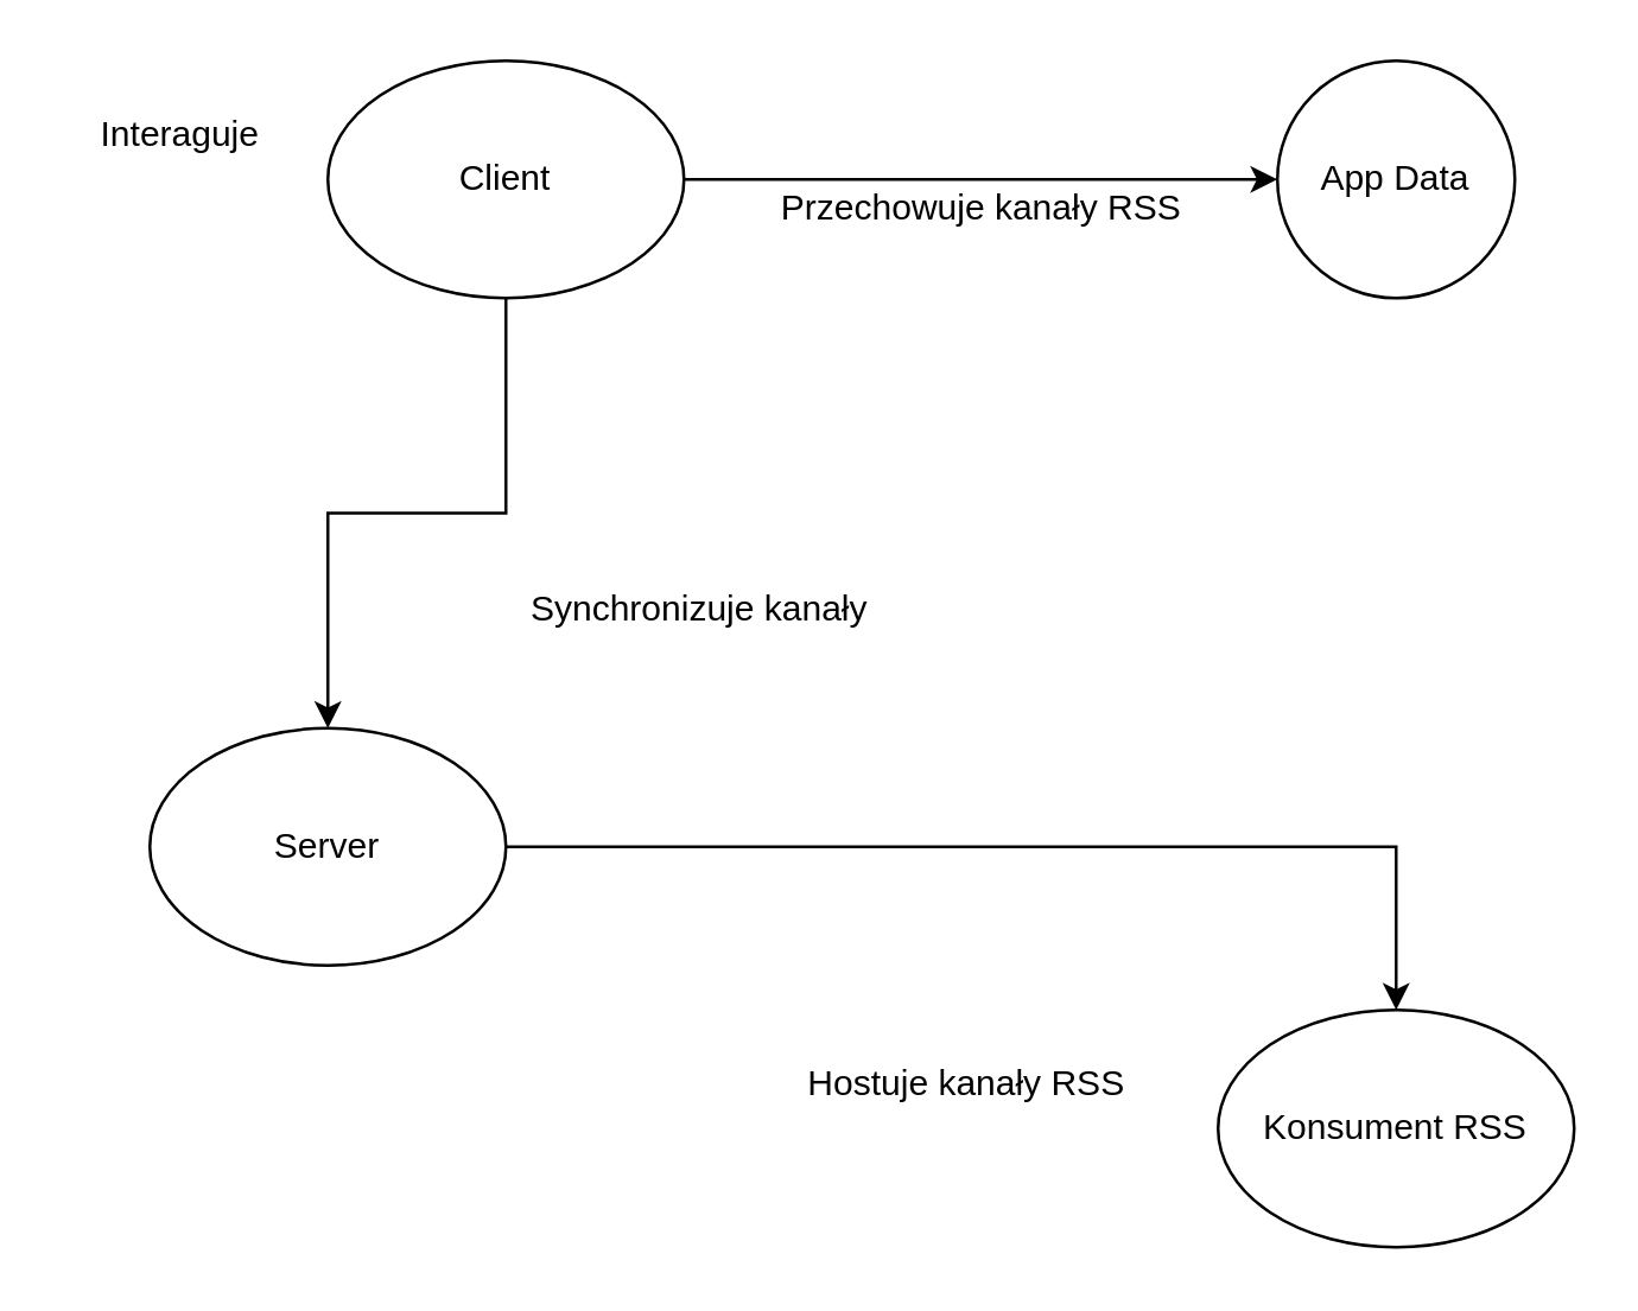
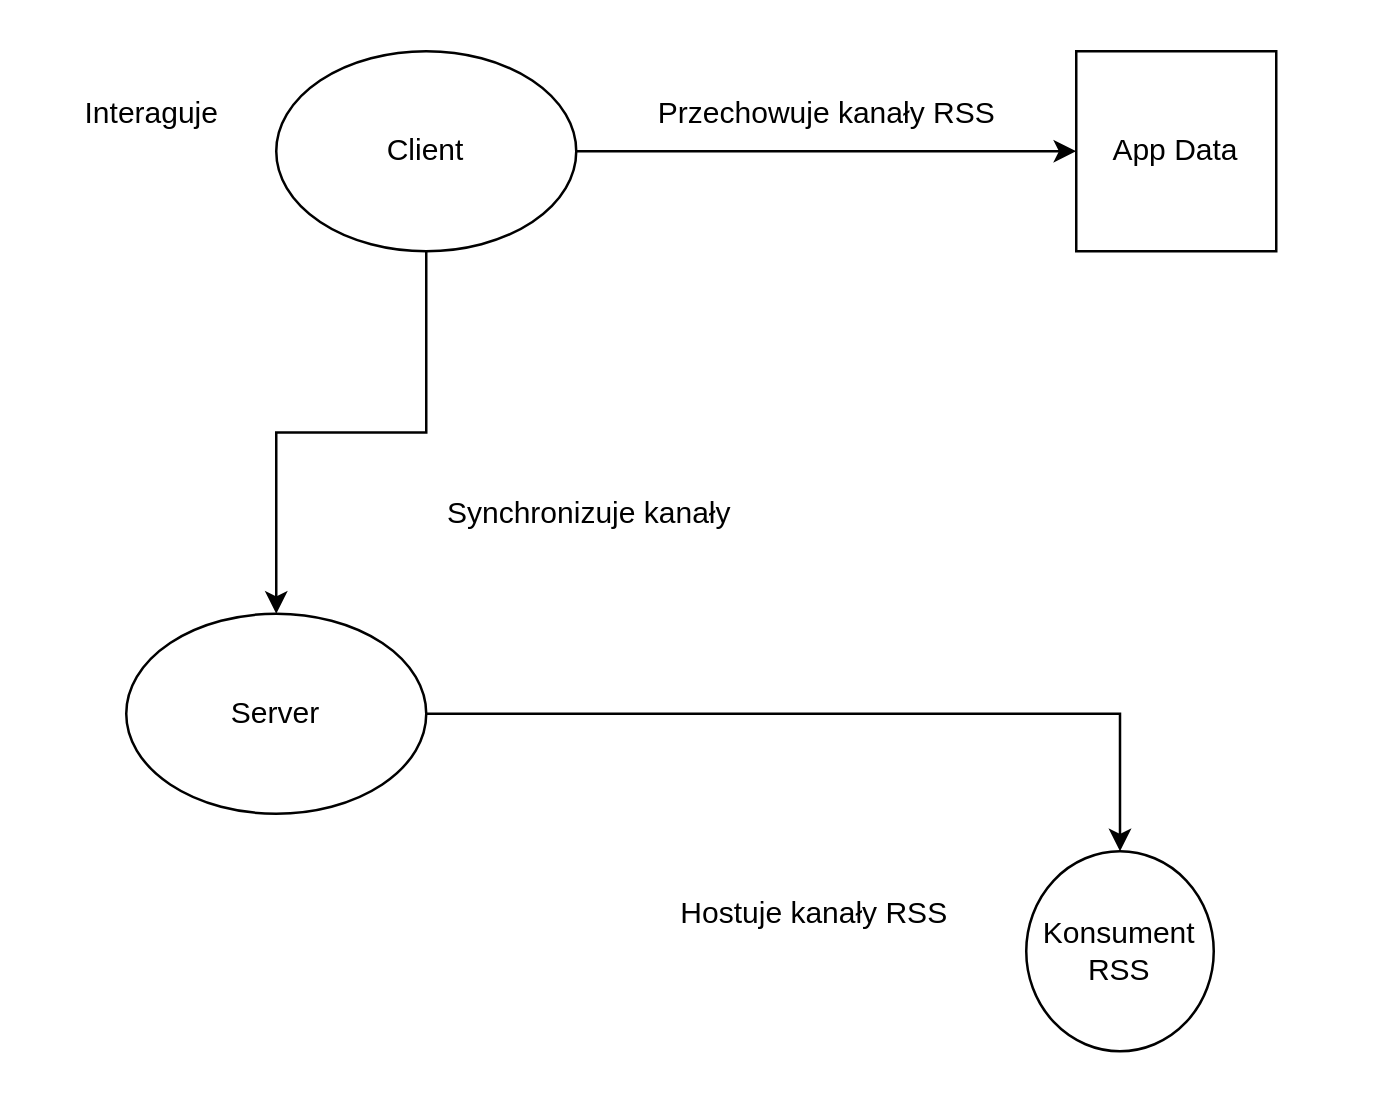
- <mxCell id="8" value="App Data" style="ellipse;whiteSpace=wrap;html=1;aspect=fixed;" vertex="1" parent="1"><mxGeometry x="430" y="20" width="80" height="80" as="geometry" /></mxCell>
+ <mxCell id="8" value="App Data" style="whiteSpace=wrap;html=1;aspect=fixed;" vertex="1" parent="1"><mxGeometry x="430" y="20" width="80" height="80" as="geometry" /></mxCell>
- <mxCell id="9" value="Przechowuje kanały RSS" style="text;html=1;align=center;verticalAlign=middle;resizable=0;points=[];autosize=1;strokeColor=none;fillColor=none;" vertex="1" parent="1"><mxGeometry x="250" y="55" width="160" height="30" as="geometry" /></mxCell>
+ <mxCell id="9" value="Przechowuje kanały RSS" style="text;html=1;align=center;verticalAlign=middle;resizable=0;points=[];autosize=1;strokeColor=none;fillColor=none;" vertex="1" parent="1"><mxGeometry x="250" y="30" width="160" height="30" as="geometry" /></mxCell>
- <mxCell id="10" value="Konsument RSS" style="ellipse;whiteSpace=wrap;html=1;" vertex="1" parent="1"><mxGeometry x="410" y="340" width="120" height="80" as="geometry" /></mxCell>
+ <mxCell id="10" value="Konsument RSS" style="ellipse;whiteSpace=wrap;html=1;" vertex="1" parent="1"><mxGeometry x="410" y="340" width="75" height="80" as="geometry" /></mxCell>
